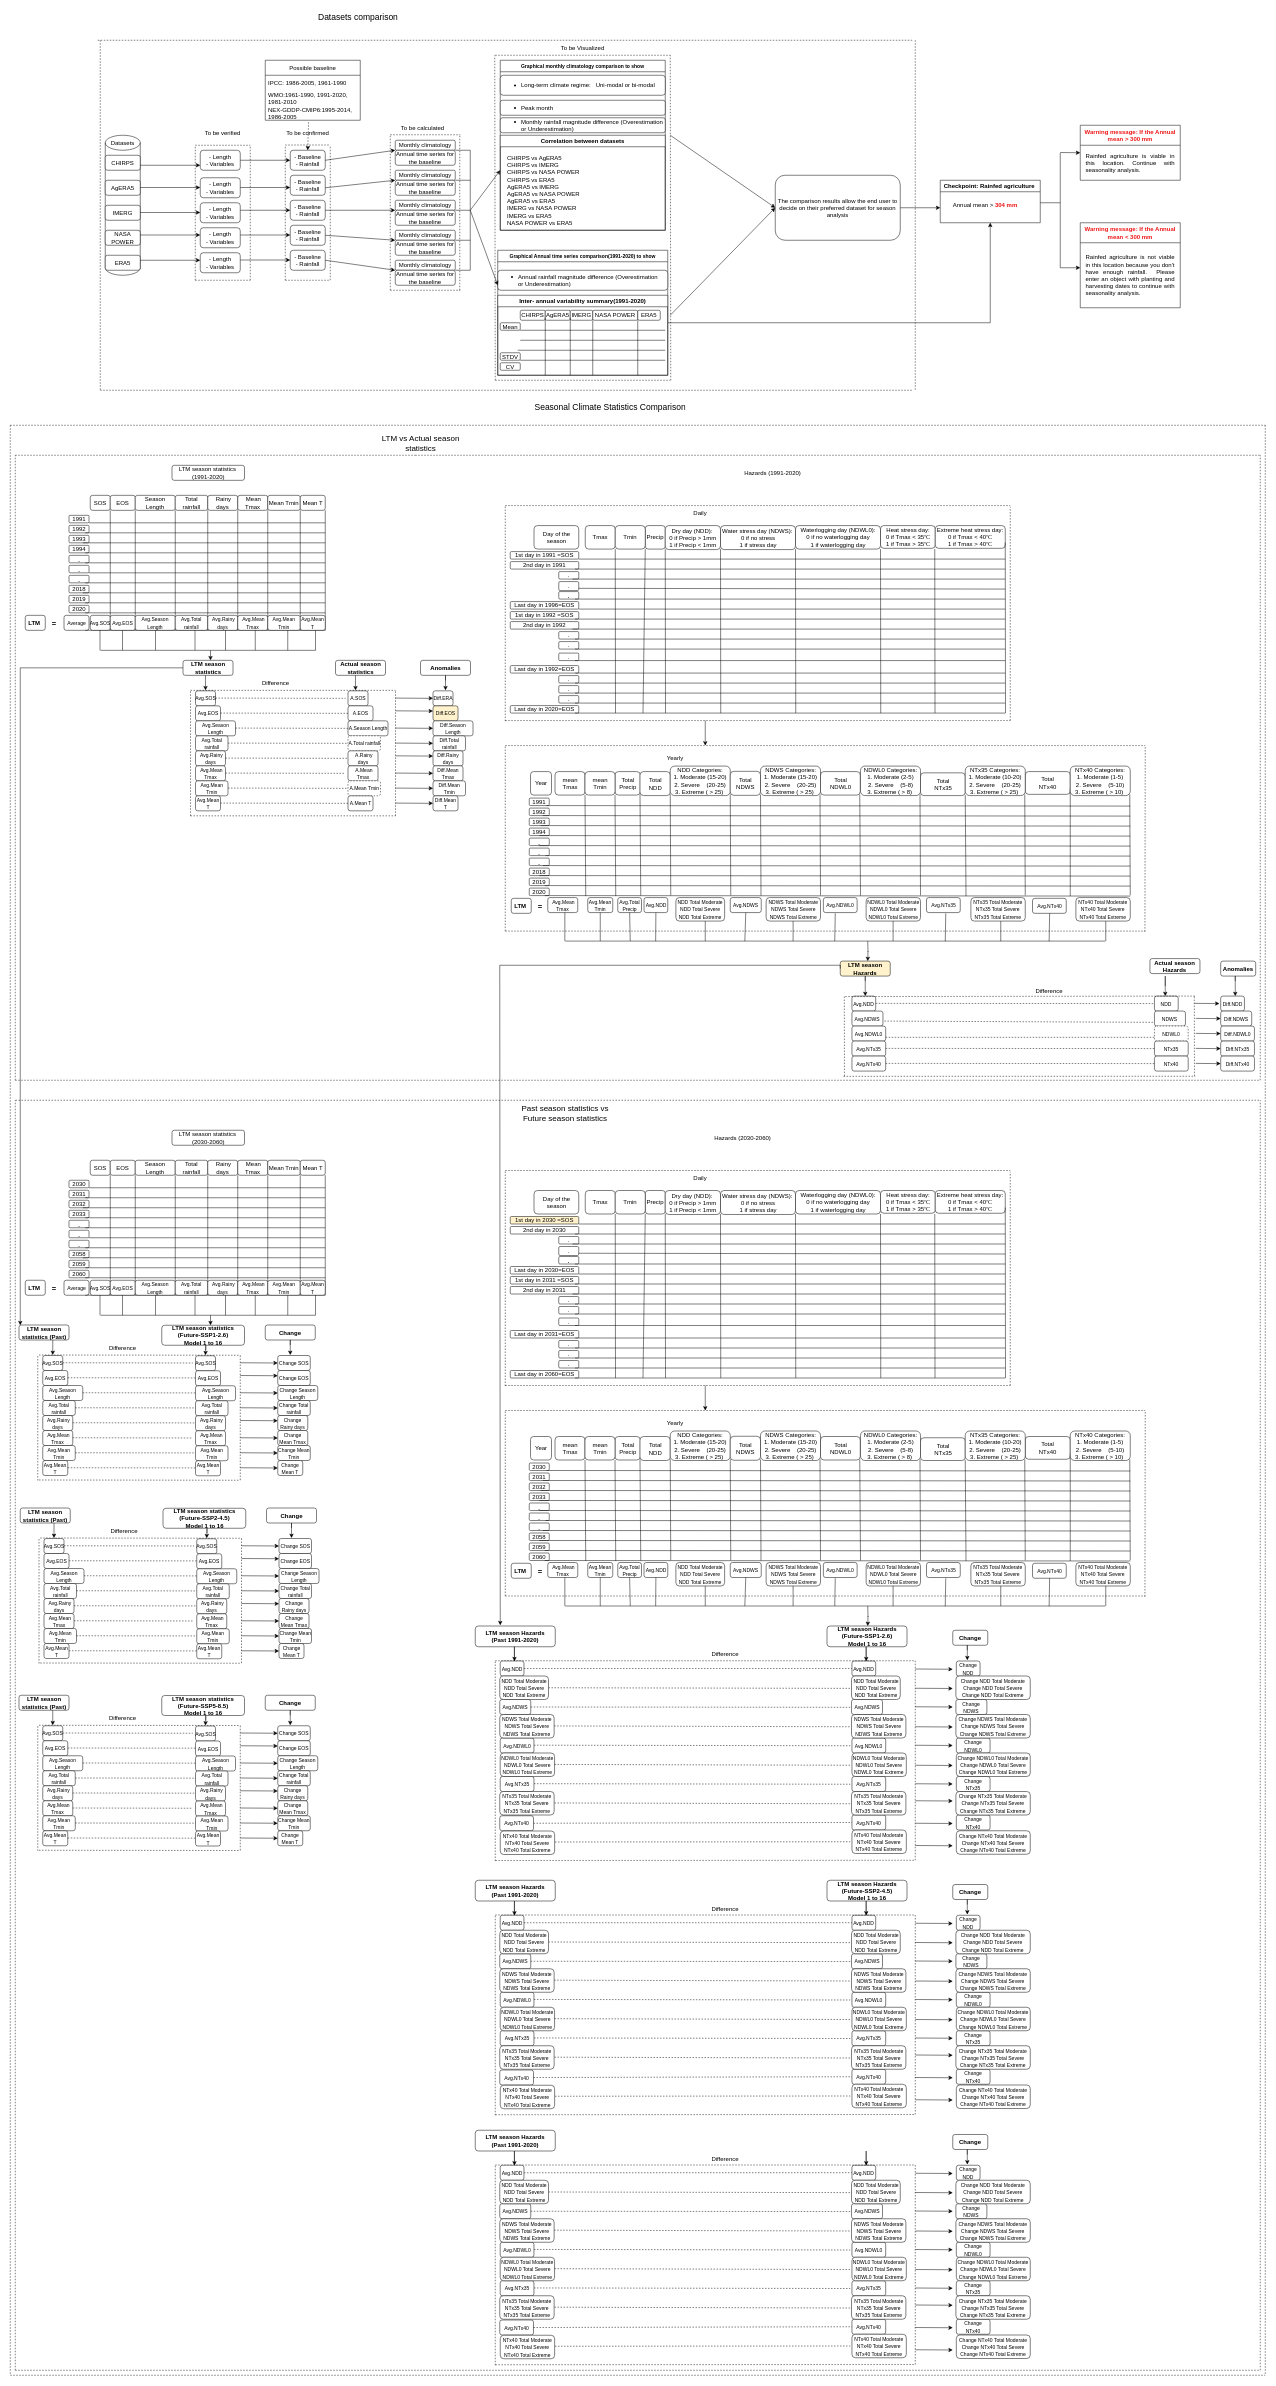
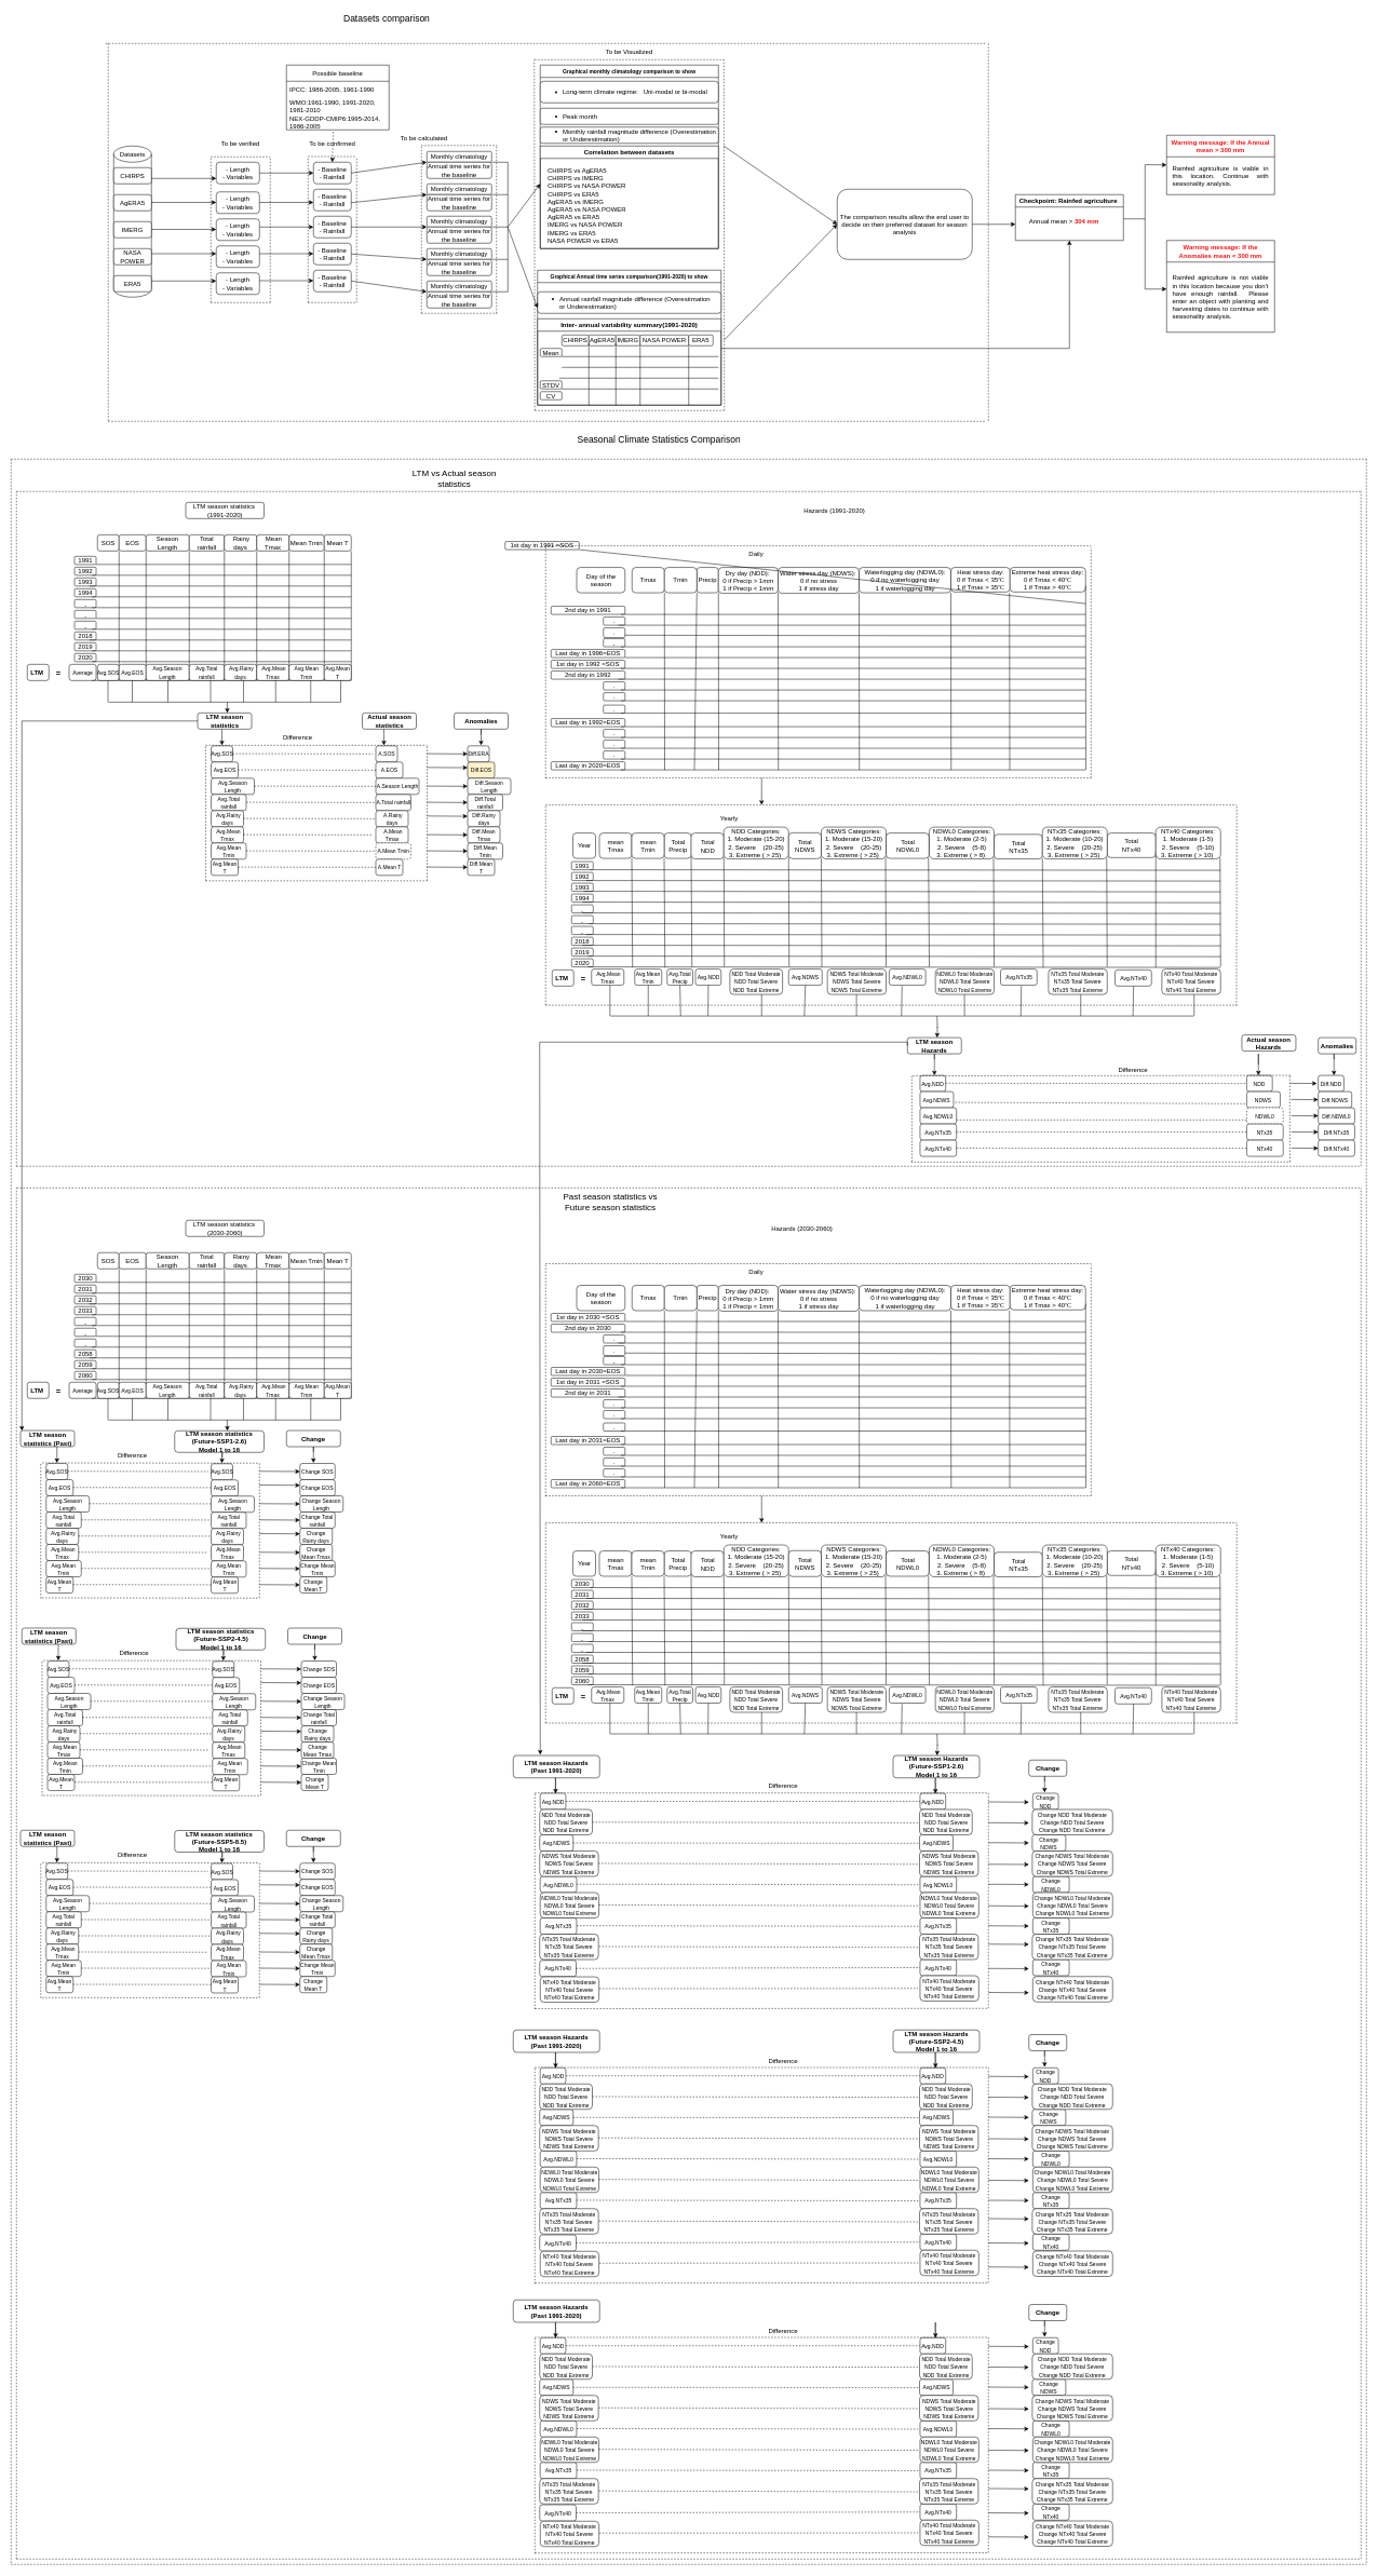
- <mxCell id="108" value="To be calculated" style="text;html=1;align=center;verticalAlign=middle;whiteSpace=wrap;rounded=0;" parent="1" vertex="1"><mxGeometry x="800" y="240" width="90" height="30" as="geometry" /></mxCell>
+ <mxCell id="108" value="To be calculated" style="text;html=1;align=center;verticalAlign=middle;whiteSpace=wrap;rounded=0;" parent="1" vertex="1"><mxGeometry x="740" y="240" width="90" height="30" as="geometry" /></mxCell>
- <mxCell id="122" value="&lt;font style=&quot;color: light-dark(rgb(240, 25, 25), rgb(237, 237, 237));&quot;&gt;Warning message: If the Annual mean &amp;lt; 300 mm&lt;/font&gt;" style="swimlane;whiteSpace=wrap;html=1;startSize=40;" parent="1" vertex="1"><mxGeometry x="2160" y="445" width="200" height="170" as="geometry" /></mxCell>
+ <mxCell id="122" value="&lt;font style=&quot;color: light-dark(rgb(240, 25, 25), rgb(237, 237, 237));&quot;&gt;Warning message: If the Anomalies mean &amp;lt; 300 mm&lt;/font&gt;" style="swimlane;whiteSpace=wrap;html=1;startSize=40;" parent="1" vertex="1"><mxGeometry x="2160" y="445" width="200" height="170" as="geometry" /></mxCell>
- <mxCell id="250" value="1st day in 1991 =SOS" style="rounded=1;whiteSpace=wrap;html=1;" parent="1" vertex="1"><mxGeometry x="1020" y="1102.67" width="137" height="15" as="geometry" /></mxCell>
+ <mxCell id="250" value="1st day in 1991 =SOS" style="rounded=1;whiteSpace=wrap;html=1;" parent="1" vertex="1"><mxGeometry x="935" y="1002.67" width="137" height="15" as="geometry" /></mxCell>
- <mxCell id="201" value="&lt;font style=&quot;font-size: 10px;&quot;&gt;A.Total rainfall&lt;/font&gt;" style="rounded=1;whiteSpace=wrap;html=1;dashed=1;" parent="1" vertex="1"><mxGeometry x="695.5" y="1471.17" width="65" height="30" as="geometry" /></mxCell>
+ <mxCell id="201" value="&lt;font style=&quot;font-size: 10px;&quot;&gt;A.Total rainfall&lt;/font&gt;" style="rounded=1;whiteSpace=wrap;html=1;" parent="1" vertex="1"><mxGeometry x="695.5" y="1471.17" width="65" height="30" as="geometry" /></mxCell>
- <mxCell id="366" value="&lt;b&gt;LTM season Hazards&lt;/b&gt;" style="rounded=1;whiteSpace=wrap;html=1;fillColor=#fff2cc;" parent="1" vertex="1"><mxGeometry x="1680" y="1921.67" width="100" height="30" as="geometry" /></mxCell>
+ <mxCell id="366" value="&lt;b&gt;LTM season Hazards&lt;/b&gt;" style="rounded=1;whiteSpace=wrap;html=1;" parent="1" vertex="1"><mxGeometry x="1680" y="1921.67" width="100" height="30" as="geometry" /></mxCell>
- <mxCell id="520" value="1st day in 2030 =SOS" style="rounded=1;whiteSpace=wrap;html=1;fillColor=#fff2cc;" vertex="1" parent="1"><mxGeometry x="1020" y="2432.5" width="137" height="15" as="geometry" /></mxCell>
+ <mxCell id="520" value="1st day in 2030 =SOS" style="rounded=1;whiteSpace=wrap;html=1;" vertex="1" parent="1"><mxGeometry x="1020" y="2432.5" width="137" height="15" as="geometry" /></mxCell>
